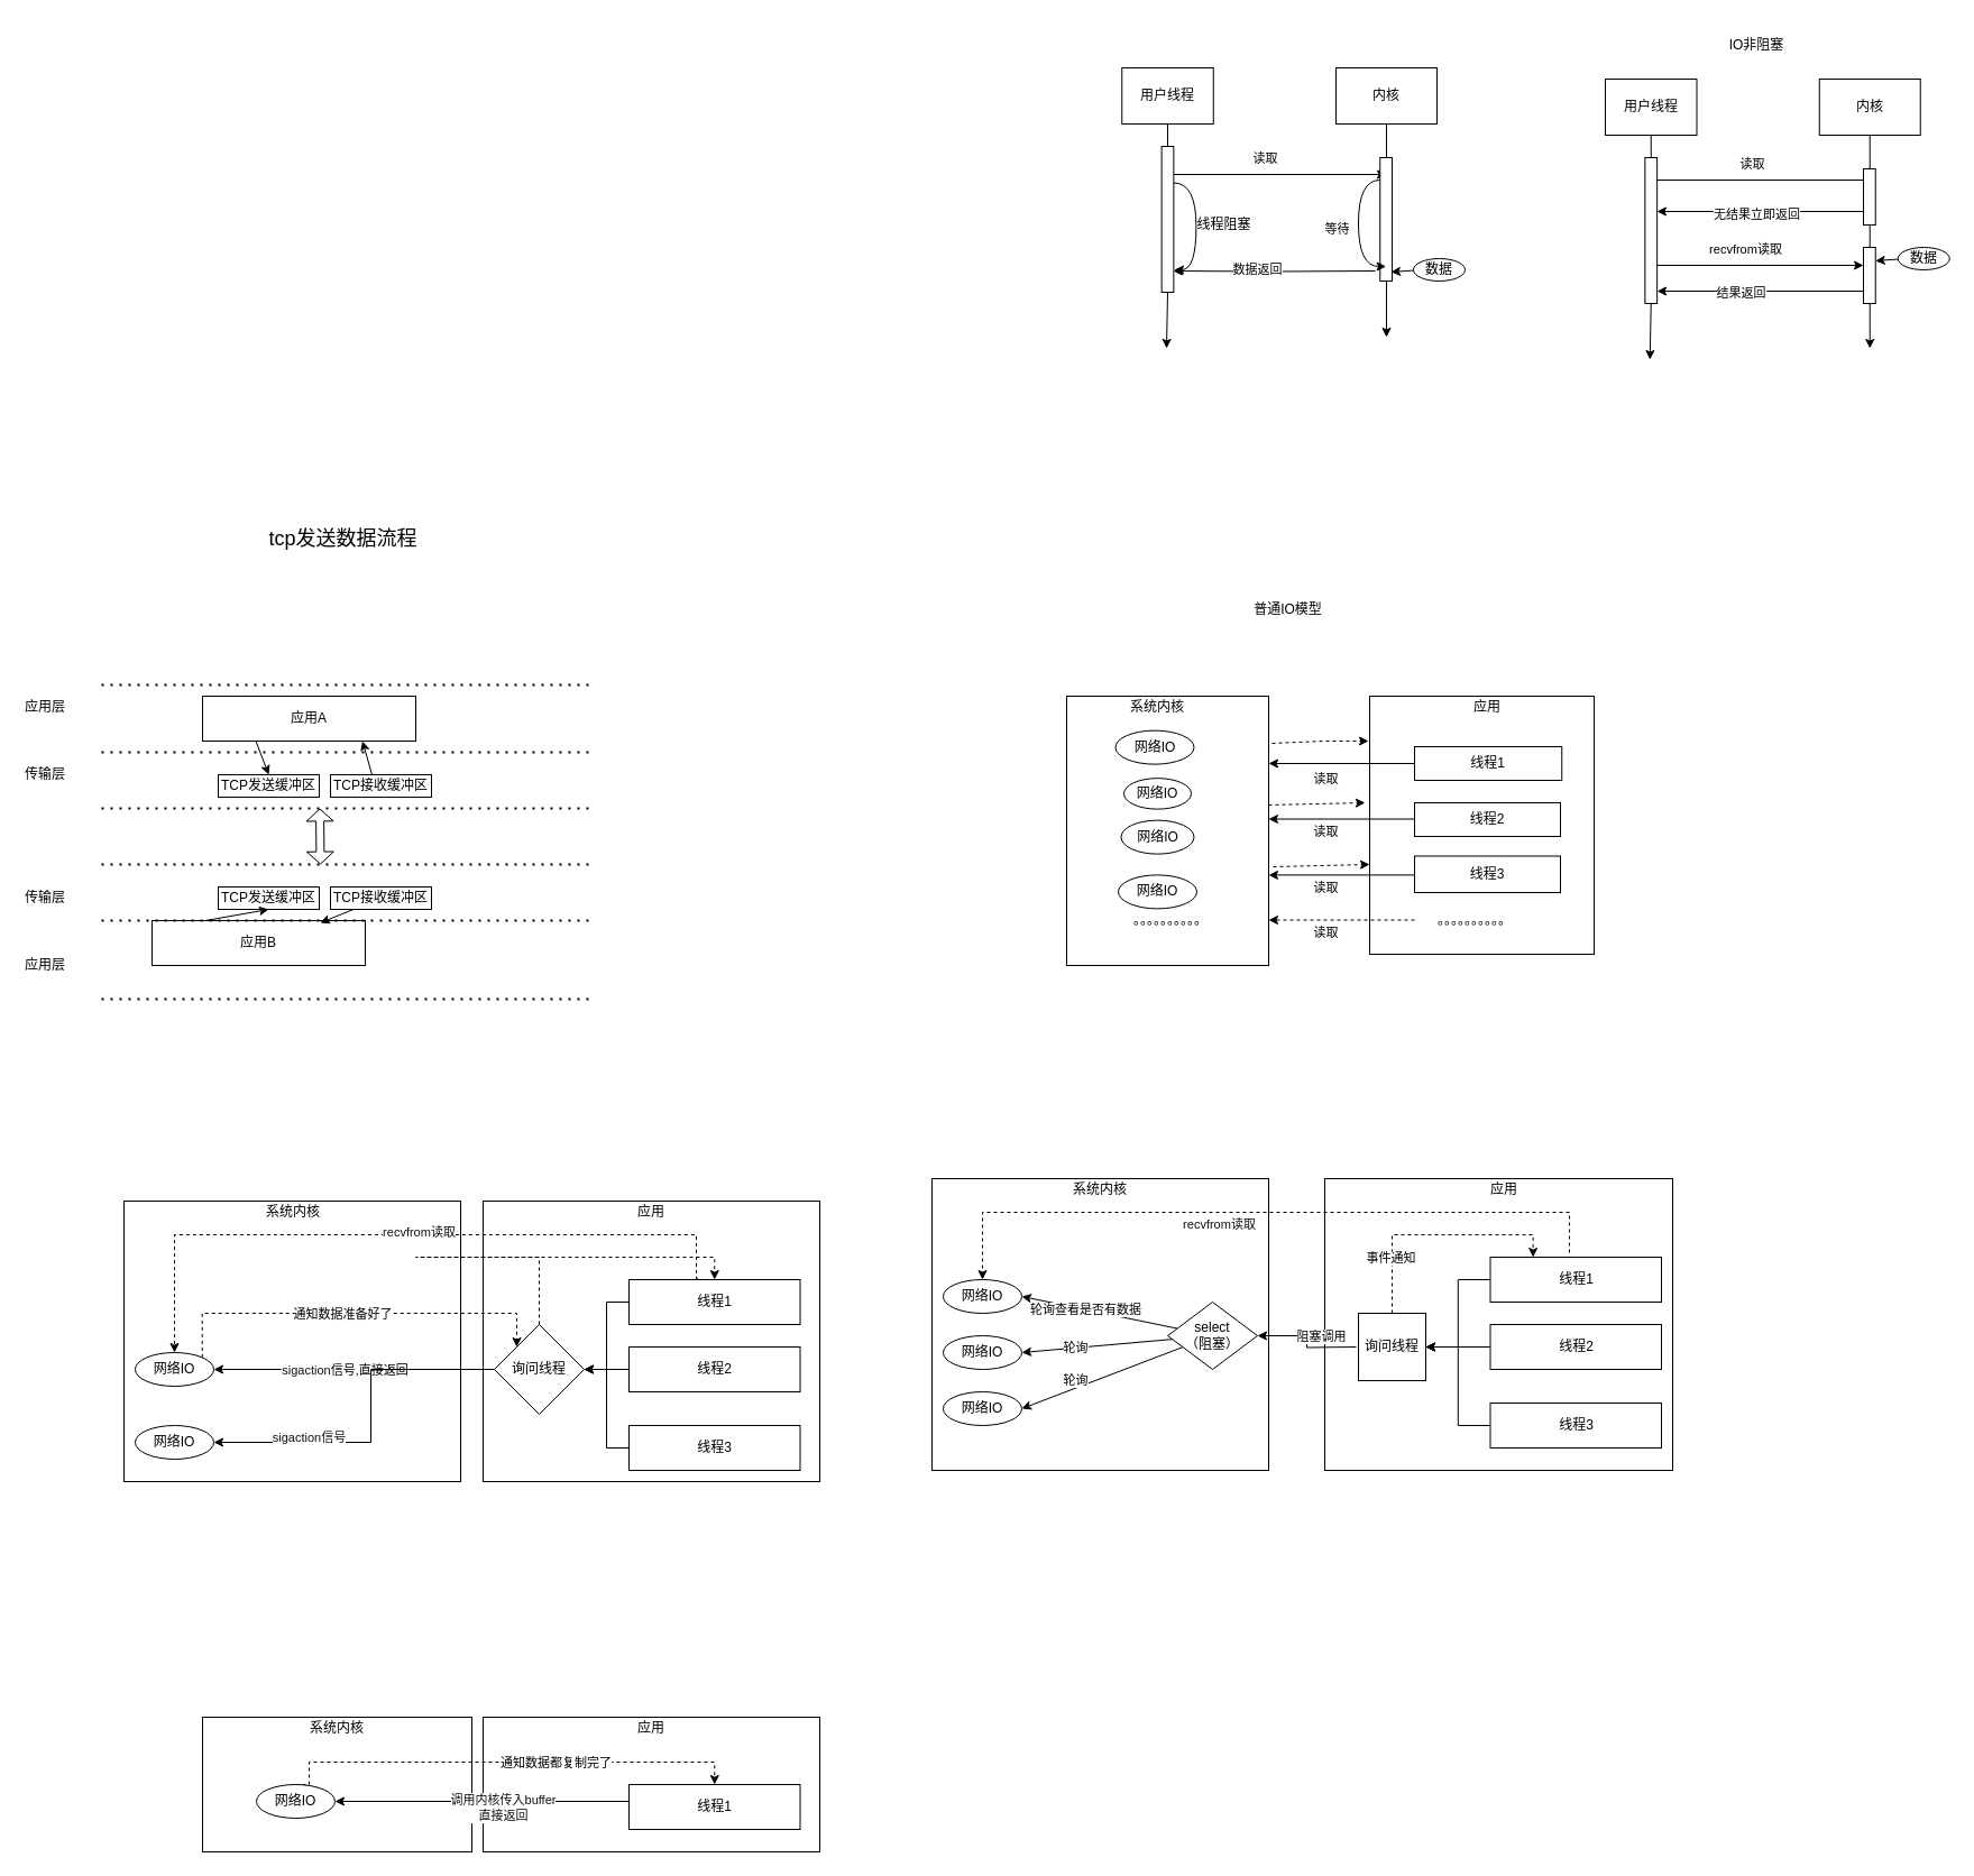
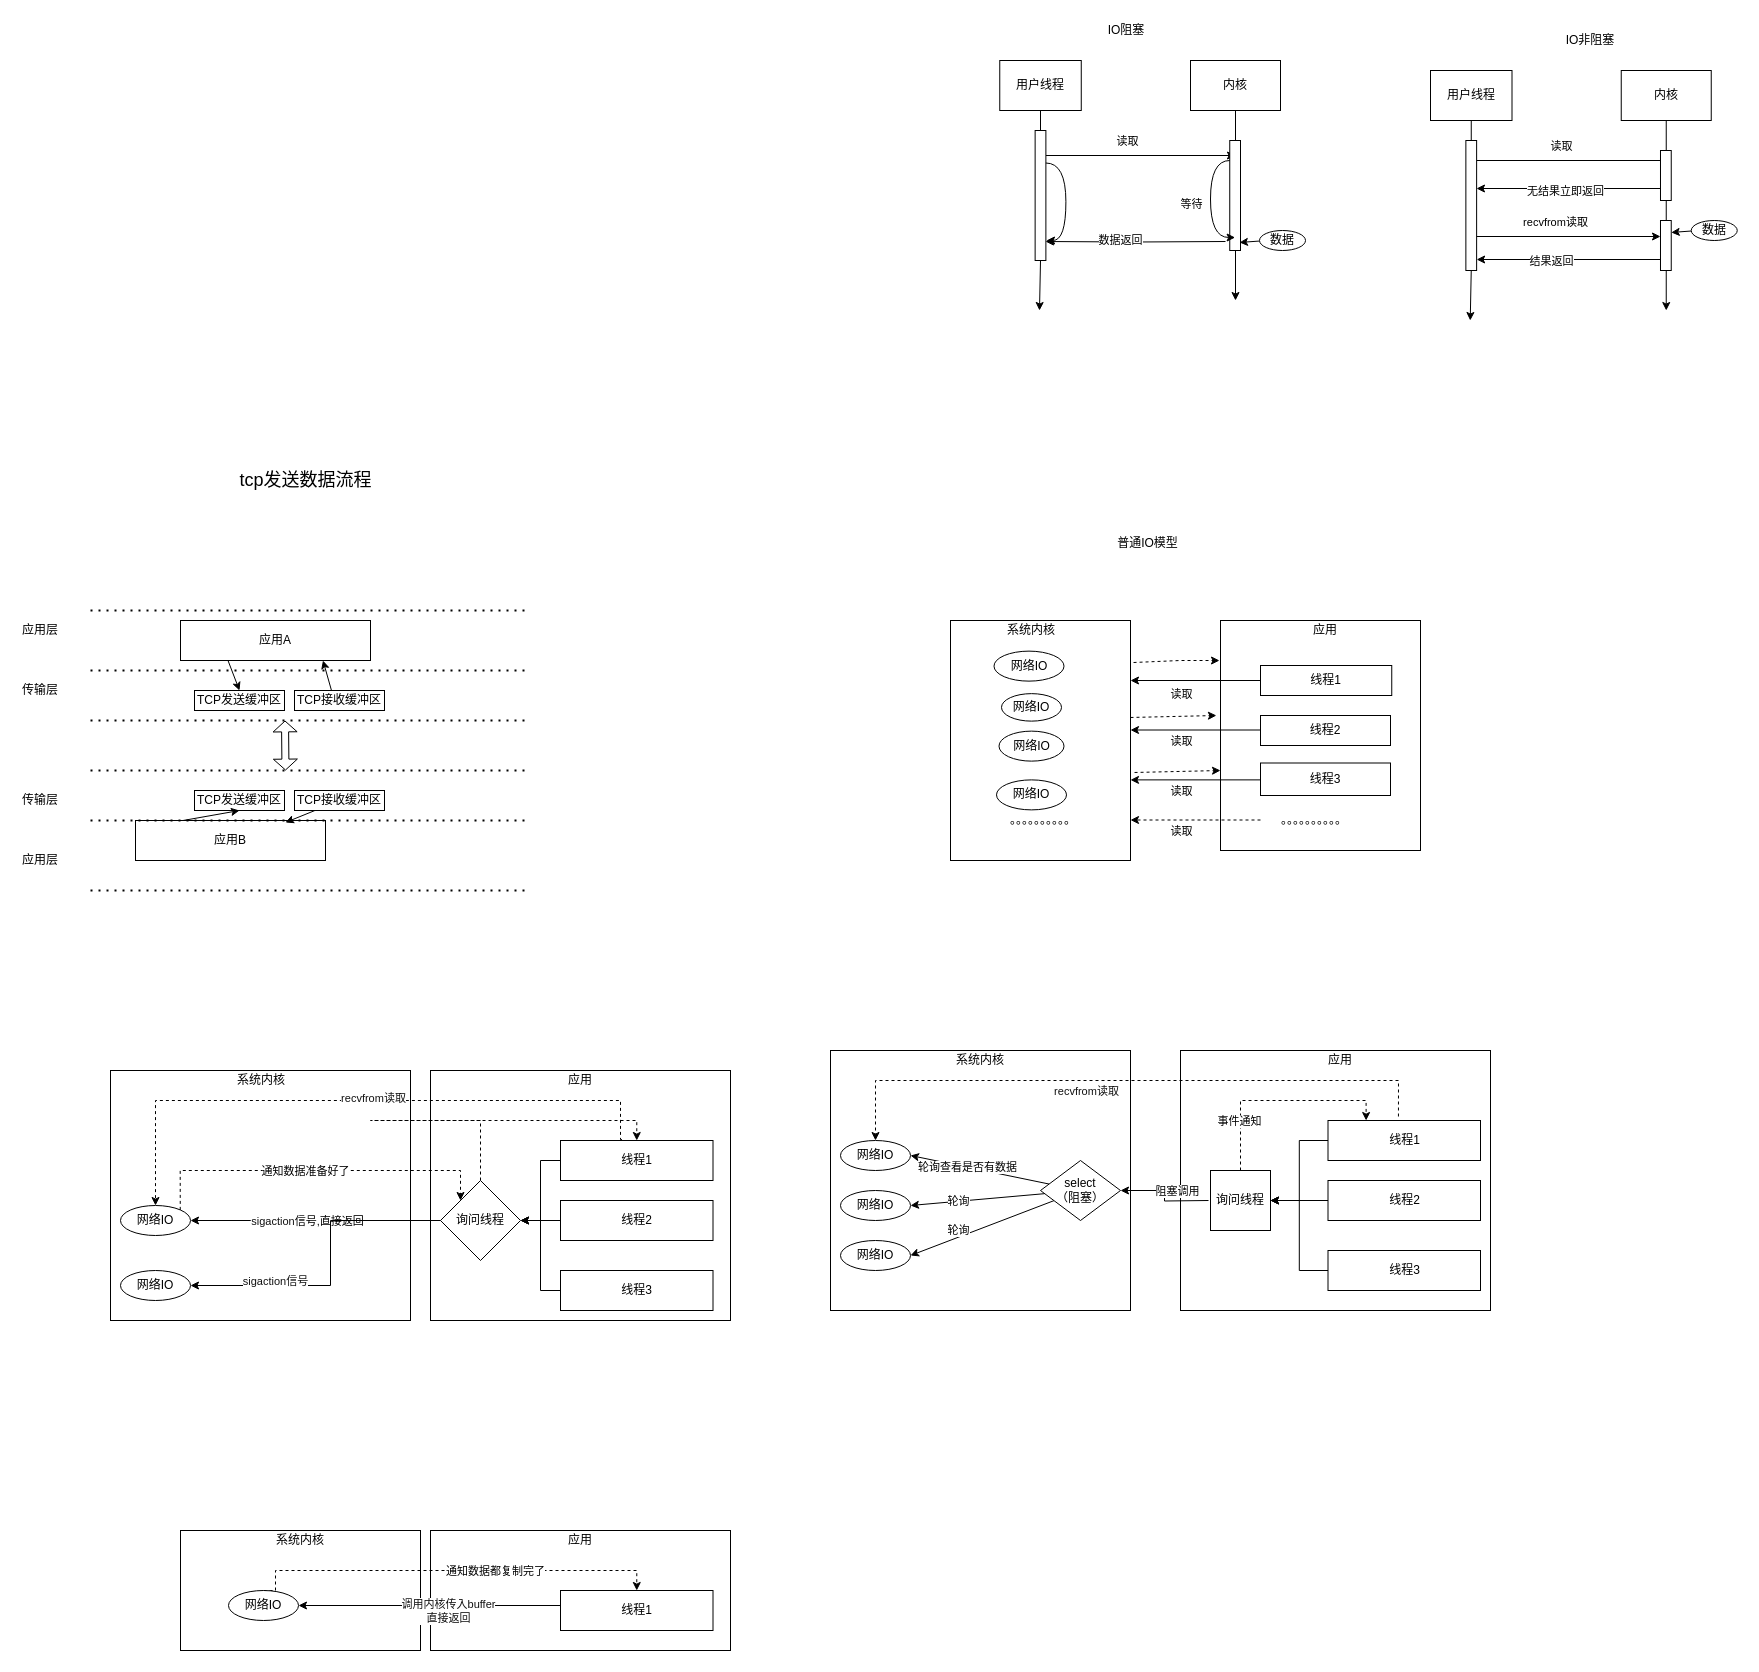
+ <mxCell id="115" value="IO阻塞" style="text;html=1;strokeColor=none;fillColor=none;align=center;verticalAlign=middle;whiteSpace=wrap;rounded=0;" vertex="1" parent="1"><mxGeometry x="1080.76" y="20" width="90" height="20" as="geometry" /></mxCell>
- <mxCell id="127" value="IO非阻塞" style="text;html=1;strokeColor=none;fillColor=none;align=center;verticalAlign=middle;whiteSpace=wrap;rounded=0;" vertex="1" parent="1"><mxGeometry x="1520" y="30" width="90" height="20" as="geometry" /></mxCell>
+ <mxCell id="127" value="IO非阻塞" style="text;html=1;strokeColor=none;fillColor=none;align=center;verticalAlign=middle;whiteSpace=wrap;rounded=0;" vertex="1" parent="1"><mxGeometry x="1545" y="30" width="90" height="20" as="geometry" /></mxCell>
- <mxCell id="110" value="线程阻塞" style="text;html=1;align=center;verticalAlign=middle;resizable=0;points=[];autosize=1;strokeColor=none;" vertex="1" parent="1"><mxGeometry x="1060" y="190" width="60" height="20" as="geometry" /></mxCell>
